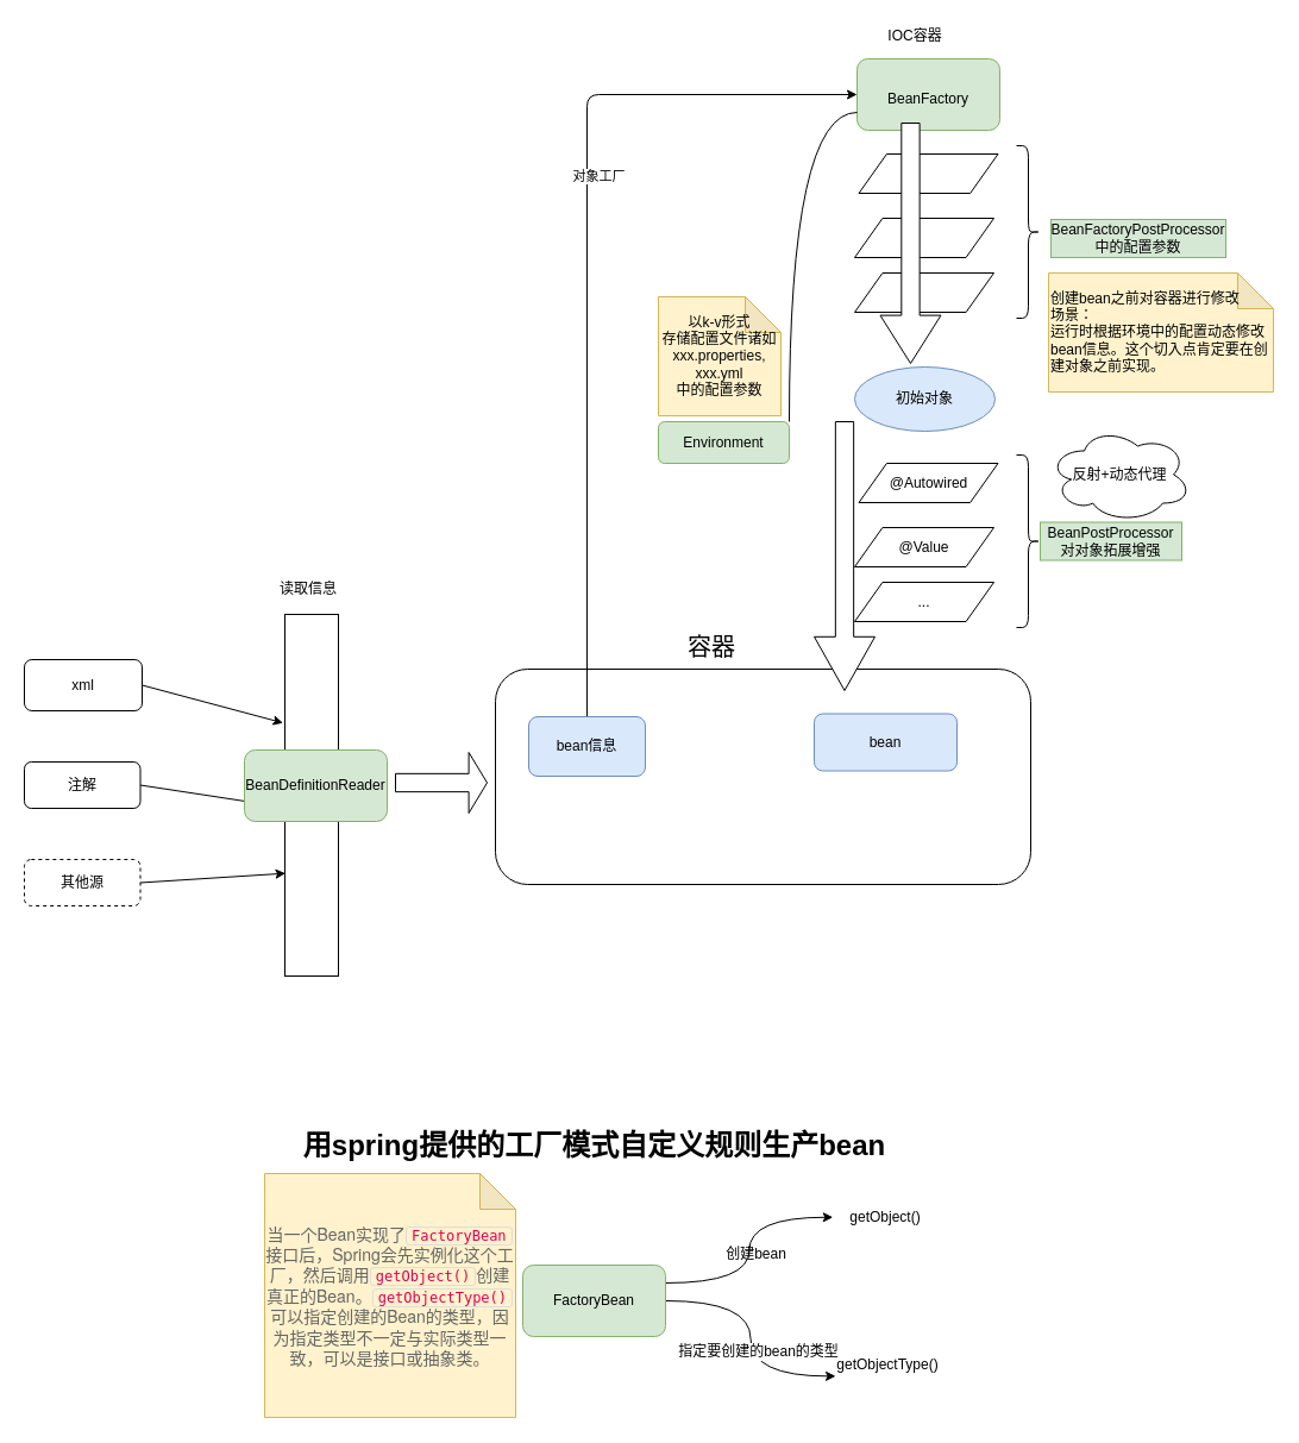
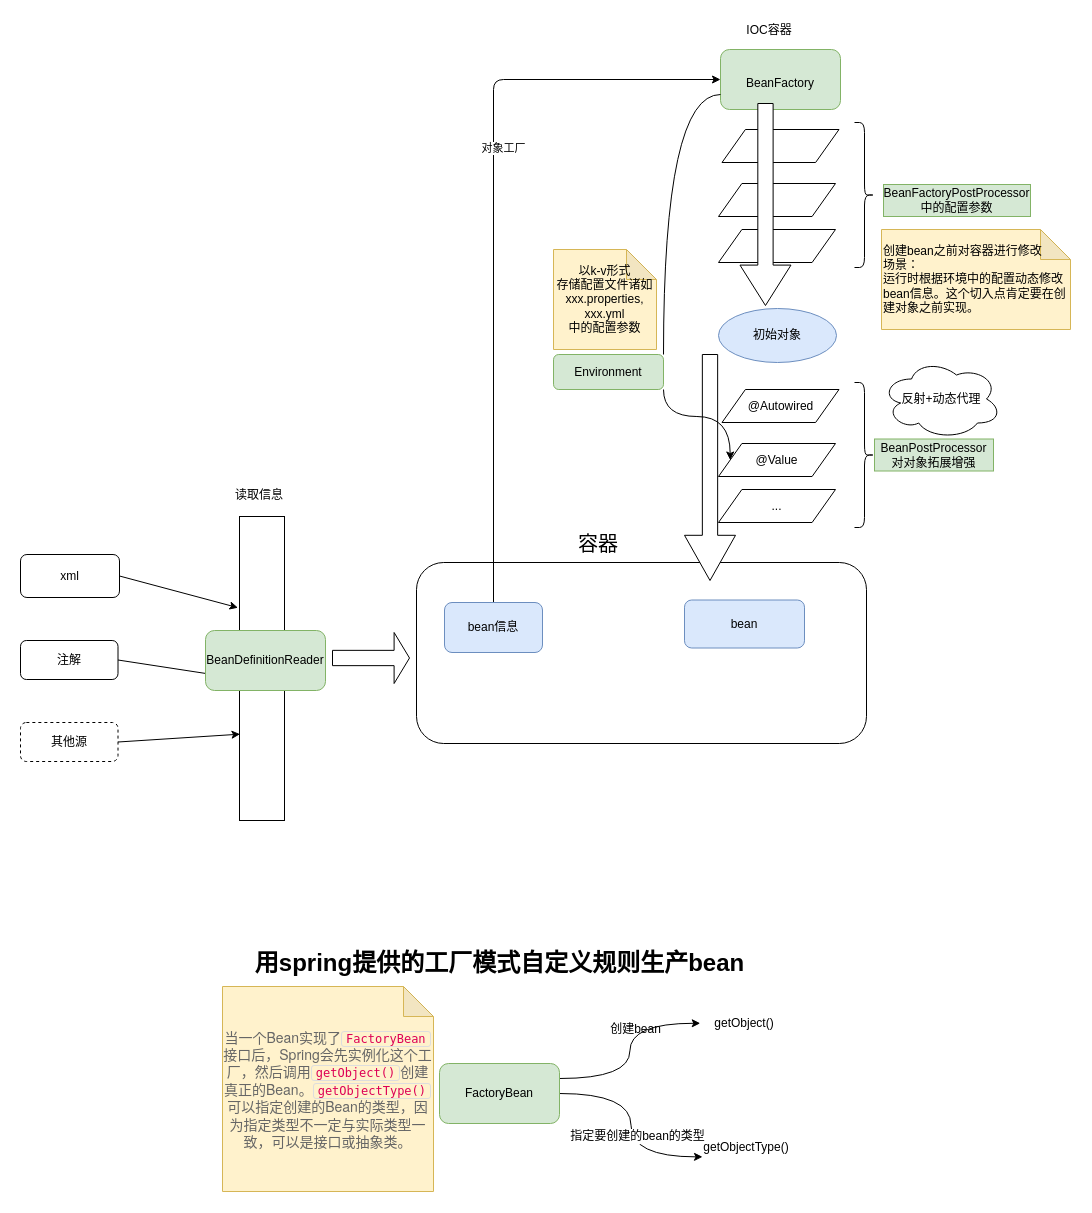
+ <mxCell id="31" style="edgeStyle=orthogonalEdgeStyle;rounded=1;orthogonalLoop=1;jettySize=auto;html=1;exitX=1;exitY=1;exitDx=0;exitDy=0;entryX=0;entryY=0.5;entryDx=0;entryDy=0;fontSize=12;curved=1;" edge="1" parent="1" source="33" target="18"><mxGeometry relative="1" as="geometry"><mxPoint x="618" y="456.5" as="targetPoint" /></mxGeometry></mxCell>
- <mxCell id="43" value="创建bean" style="text;html=1;align=center;verticalAlign=middle;resizable=0;points=[];autosize=1;fontSize=12;" vertex="1" parent="1"><mxGeometry x="605" y="1045" width="60" height="18" as="geometry" /></mxCell>
+ <mxCell id="43" value="创建bean" style="text;html=1;align=center;verticalAlign=middle;resizable=0;points=[];autosize=1;fontSize=12;" vertex="1" parent="1"><mxGeometry x="605" y="1020" width="60" height="18" as="geometry" /></mxCell>
